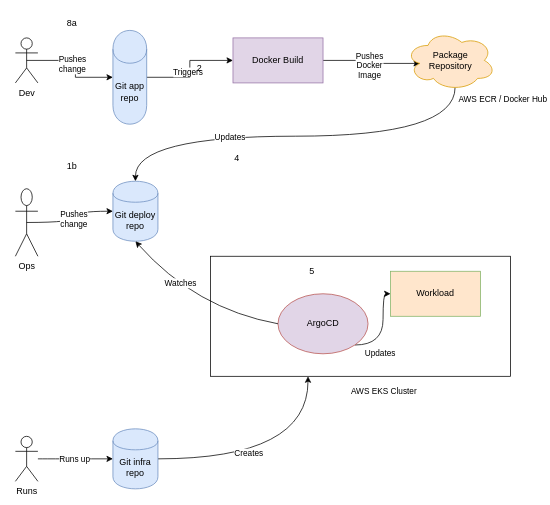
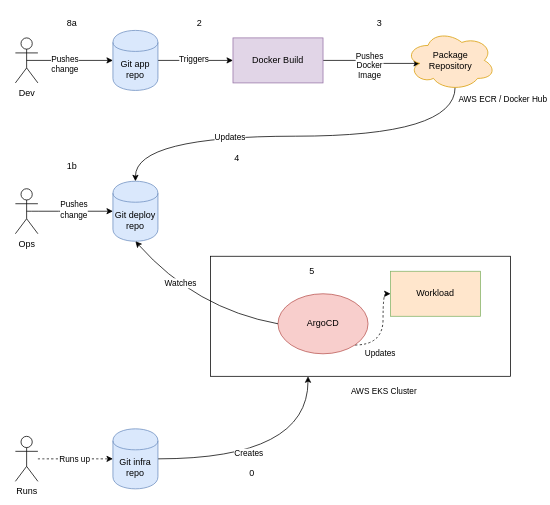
+ <mxCell id="29" value="3" style="text;align=center;verticalAlign=middle;resizable=0;points=[];autosize=1;html=1;" parent="1" vertex="1"><mxGeometry x="490" y="21" width="30" height="20" as="geometry" /></mxCell>
- <mxCell id="28" value="2" style="text;align=center;verticalAlign=middle;resizable=0;points=[];autosize=1;html=1;" parent="1" vertex="1"><mxGeometry x="250" y="80" width="30" height="20" as="geometry" /></mxCell>
+ <mxCell id="28" value="2" style="text;align=center;verticalAlign=middle;resizable=0;points=[];autosize=1;html=1;" parent="1" vertex="1"><mxGeometry x="250" y="20" width="30" height="20" as="geometry" /></mxCell>
- <mxCell id="8" value="Git app repo" style="shape=cylinder;whiteSpace=wrap;boundedLbl=1;backgroundOutline=1;fillColor=#dae8fc;strokeColor=#6c8ebf;html=1;" parent="1" vertex="1"><mxGeometry x="150" y="40" width="45" height="125" as="geometry" /></mxCell>
+ <mxCell id="8" value="Git app repo" style="shape=cylinder;whiteSpace=wrap;boundedLbl=1;backgroundOutline=1;fillColor=#dae8fc;strokeColor=#6c8ebf;html=1;" parent="1" vertex="1"><mxGeometry x="150" y="40" width="60" height="80" as="geometry" /></mxCell>
- <mxCell id="25" value="Ops" style="shape=umlActor;verticalLabelPosition=bottom;verticalAlign=top;outlineConnect=0;html=1;" parent="1" vertex="1"><mxGeometry x="20" y="251" width="30" height="90" as="geometry" /></mxCell>
+ <mxCell id="25" value="Ops" style="shape=umlActor;verticalLabelPosition=bottom;verticalAlign=top;outlineConnect=0;html=1;" parent="1" vertex="1"><mxGeometry x="20" y="251" width="30" height="60" as="geometry" /></mxCell>
- <mxCell id="20" value="ArgoCD" style="ellipse;whiteSpace=wrap;fillColor=#e1d5e7;strokeColor=#b85450;html=1;" parent="1" vertex="1"><mxGeometry x="370" y="391" width="120" height="80" as="geometry" /></mxCell>
+ <mxCell id="20" value="ArgoCD" style="ellipse;whiteSpace=wrap;fillColor=#f8cecc;strokeColor=#b85450;html=1;" parent="1" vertex="1"><mxGeometry x="370" y="391" width="120" height="80" as="geometry" /></mxCell>
- <mxCell id="17" value="" style="edgeStyle=orthogonalEdgeStyle;curved=1;orthogonalLoop=1;jettySize=auto;exitX=1;exitY=1;exitDx=0;exitDy=0;entryX=0;entryY=0.5;entryDx=0;entryDy=0;html=1;" parent="1" source="20" target="26" edge="1"><mxGeometry relative="1" as="geometry" /></mxCell>
+ <mxCell id="17" value="" style="edgeStyle=orthogonalEdgeStyle;curved=1;orthogonalLoop=1;jettySize=auto;exitX=1;exitY=1;exitDx=0;exitDy=0;entryX=0;entryY=0.5;entryDx=0;entryDy=0;html=1;dashed=1;" parent="1" source="20" target="26" edge="1"><mxGeometry relative="1" as="geometry" /></mxCell>
- <mxCell id="36" value="" style="edgeStyle=orthogonalEdgeStyle;curved=1;orthogonalLoop=1;jettySize=auto;html=1;" parent="1" source="38" target="35" edge="1"><mxGeometry relative="1" as="geometry" /></mxCell>
+ <mxCell id="36" value="" style="edgeStyle=orthogonalEdgeStyle;curved=1;orthogonalLoop=1;jettySize=auto;html=1;dashed=1;" parent="1" source="38" target="35" edge="1"><mxGeometry relative="1" as="geometry" /></mxCell>
+ <mxCell id="39" value="0" style="text;align=center;verticalAlign=middle;resizable=0;points=[];autosize=1;html=1;" parent="1" vertex="1"><mxGeometry x="320" y="621" width="30" height="20" as="geometry" /></mxCell>
